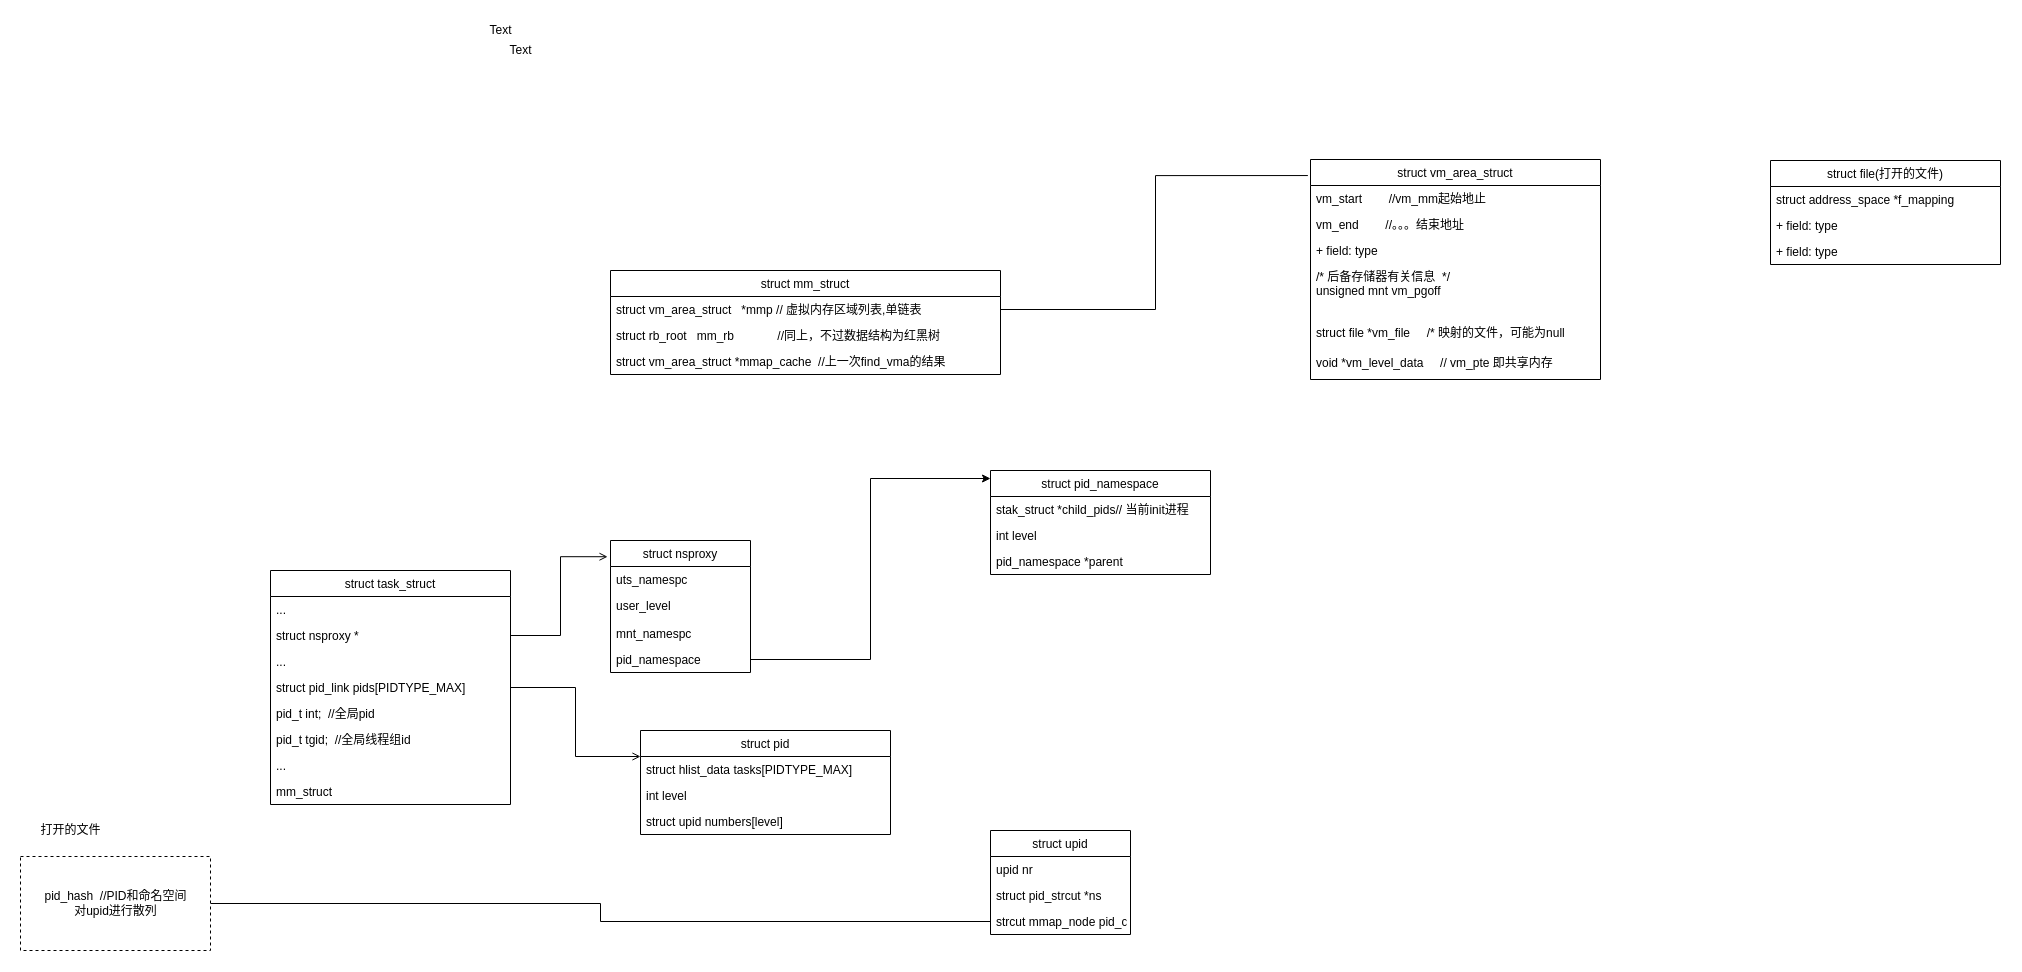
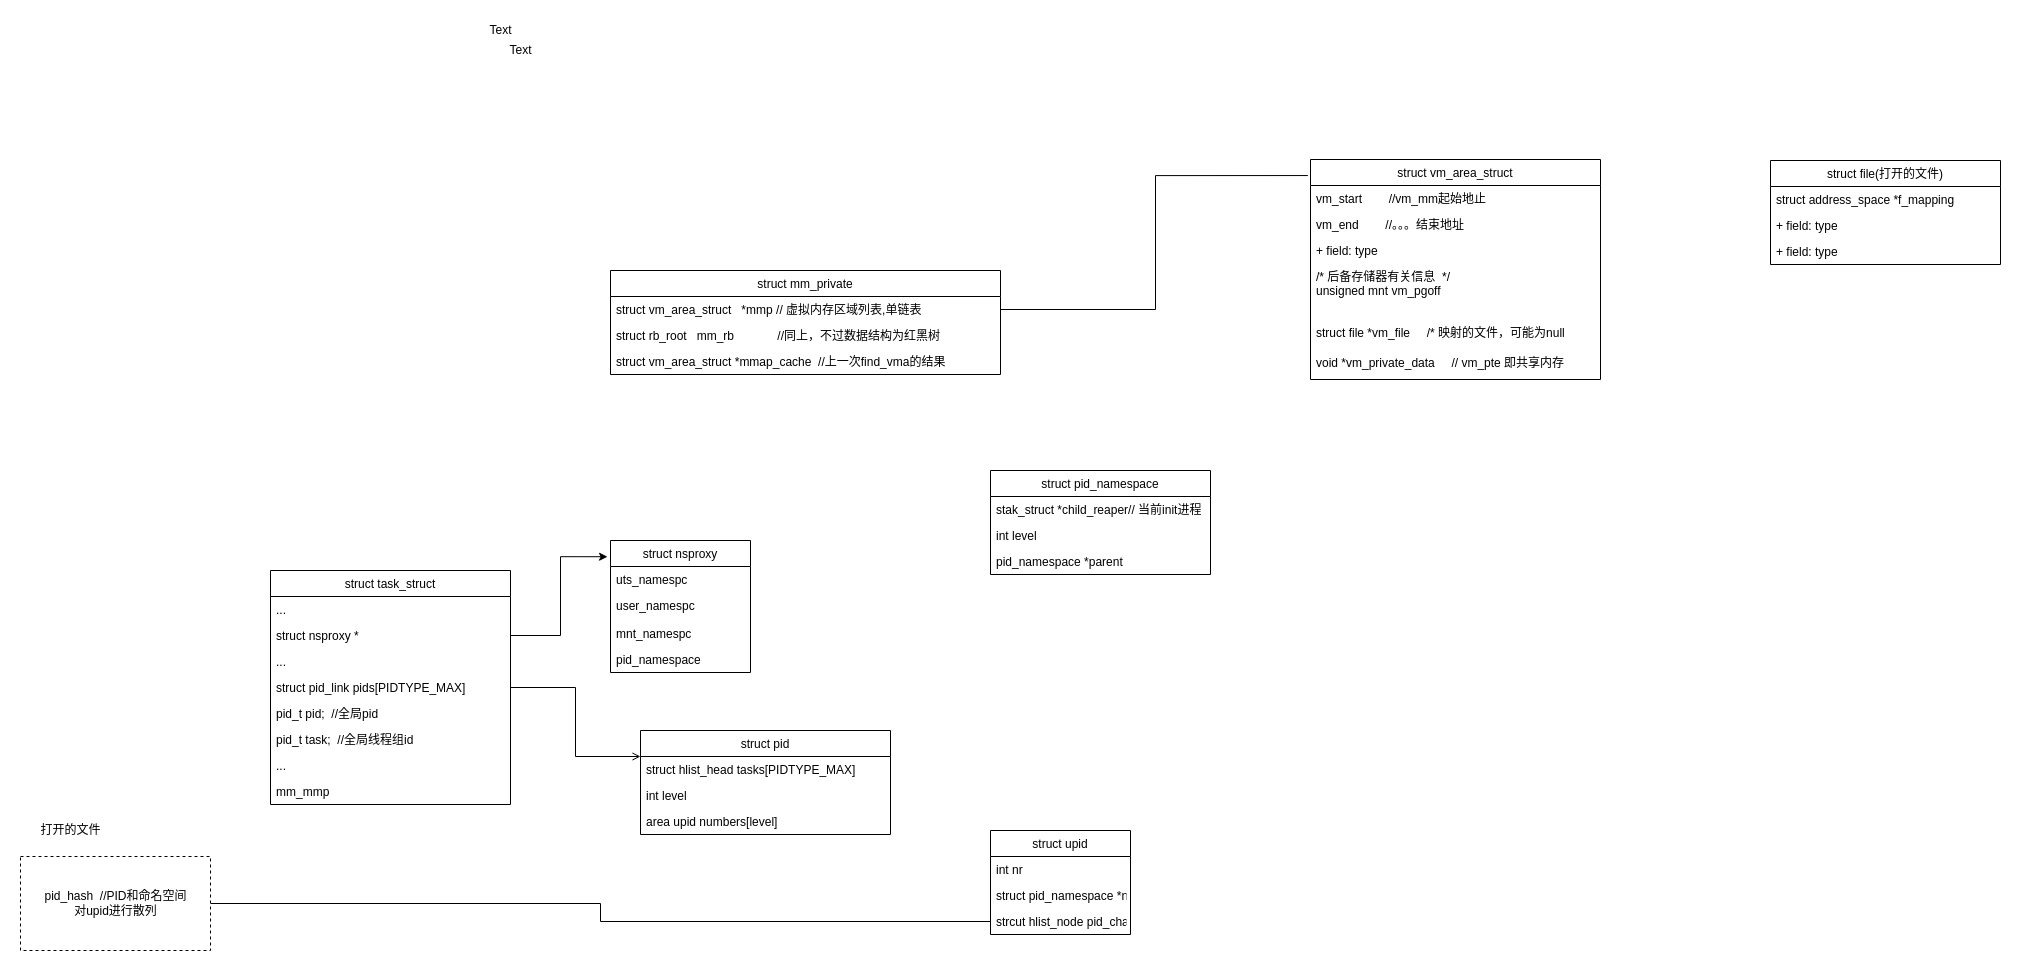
- <mxCell id="36" value="struct mm_struct" style="swimlane;fontStyle=0;childLayout=stackLayout;horizontal=1;startSize=26;fillColor=none;horizontalStack=0;resizeParent=1;resizeParentMax=0;resizeLast=0;collapsible=1;marginBottom=0;" vertex="1" parent="1"><mxGeometry x="610" y="270" width="390" height="104" as="geometry" /></mxCell>
+ <mxCell id="36" value="struct mm_private" style="swimlane;fontStyle=0;childLayout=stackLayout;horizontal=1;startSize=26;fillColor=none;horizontalStack=0;resizeParent=1;resizeParentMax=0;resizeLast=0;collapsible=1;marginBottom=0;" vertex="1" parent="1"><mxGeometry x="610" y="270" width="390" height="104" as="geometry" /></mxCell>
- <mxCell id="46" value="void *vm_level_data     // vm_pte 即共享内存" style="text;strokeColor=none;fillColor=none;align=left;verticalAlign=top;spacingLeft=4;spacingRight=4;overflow=hidden;rotatable=0;points=[[0,0.5],[1,0.5]];portConstraint=eastwest;" vertex="1" parent="40"><mxGeometry y="190" width="290" height="30" as="geometry" /></mxCell>
+ <mxCell id="46" value="void *vm_private_data     // vm_pte 即共享内存" style="text;strokeColor=none;fillColor=none;align=left;verticalAlign=top;spacingLeft=4;spacingRight=4;overflow=hidden;rotatable=0;points=[[0,0.5],[1,0.5]];portConstraint=eastwest;" vertex="1" parent="40"><mxGeometry y="190" width="290" height="30" as="geometry" /></mxCell>
- <mxCell id="25" value="stak_struct *child_pids// 当前init进程" style="text;strokeColor=none;fillColor=none;align=left;verticalAlign=top;spacingLeft=4;spacingRight=4;overflow=hidden;rotatable=0;points=[[0,0.5],[1,0.5]];portConstraint=eastwest;" parent="24" vertex="1"><mxGeometry y="26" width="220" height="26" as="geometry" /></mxCell>
+ <mxCell id="25" value="stak_struct *child_reaper// 当前init进程" style="text;strokeColor=none;fillColor=none;align=left;verticalAlign=top;spacingLeft=4;spacingRight=4;overflow=hidden;rotatable=0;points=[[0,0.5],[1,0.5]];portConstraint=eastwest;" parent="24" vertex="1"><mxGeometry y="26" width="220" height="26" as="geometry" /></mxCell>
- <mxCell id="16" style="edgeStyle=orthogonalEdgeStyle;rounded=0;orthogonalLoop=1;jettySize=auto;html=1;exitX=1;exitY=0.5;exitDx=0;exitDy=0;entryX=-0.021;entryY=0.123;entryDx=0;entryDy=0;entryPerimeter=0;endArrow=open;" parent="1" source="9" target="2" edge="1"><mxGeometry relative="1" as="geometry" /></mxCell>
+ <mxCell id="16" style="edgeStyle=orthogonalEdgeStyle;rounded=0;orthogonalLoop=1;jettySize=auto;html=1;exitX=1;exitY=0.5;exitDx=0;exitDy=0;entryX=-0.021;entryY=0.123;entryDx=0;entryDy=0;entryPerimeter=0;" parent="1" source="9" target="2" edge="1"><mxGeometry relative="1" as="geometry" /></mxCell>
- <mxCell id="28" style="edgeStyle=orthogonalEdgeStyle;rounded=0;orthogonalLoop=1;jettySize=auto;html=1;exitX=1;exitY=0.5;exitDx=0;exitDy=0;entryX=0;entryY=0.077;entryDx=0;entryDy=0;entryPerimeter=0;" parent="1" source="6" target="24" edge="1"><mxGeometry relative="1" as="geometry" /></mxCell>
- <mxCell id="4" value="user_level" style="text;strokeColor=none;fillColor=none;align=left;verticalAlign=top;spacingLeft=4;spacingRight=4;overflow=hidden;rotatable=0;points=[[0,0.5],[1,0.5]];portConstraint=eastwest;" parent="2" vertex="1"><mxGeometry y="52" width="140" height="28" as="geometry" /></mxCell>
+ <mxCell id="4" value="user_namespc" style="text;strokeColor=none;fillColor=none;align=left;verticalAlign=top;spacingLeft=4;spacingRight=4;overflow=hidden;rotatable=0;points=[[0,0.5],[1,0.5]];portConstraint=eastwest;" parent="2" vertex="1"><mxGeometry y="52" width="140" height="28" as="geometry" /></mxCell>
- <mxCell id="12" value="pid_t int;  //全局pid" style="text;strokeColor=none;fillColor=none;align=left;verticalAlign=top;spacingLeft=4;spacingRight=4;overflow=hidden;rotatable=0;points=[[0,0.5],[1,0.5]];portConstraint=eastwest;" parent="7" vertex="1"><mxGeometry y="130" width="240" height="26" as="geometry" /></mxCell>
+ <mxCell id="12" value="pid_t pid;  //全局pid" style="text;strokeColor=none;fillColor=none;align=left;verticalAlign=top;spacingLeft=4;spacingRight=4;overflow=hidden;rotatable=0;points=[[0,0.5],[1,0.5]];portConstraint=eastwest;" parent="7" vertex="1"><mxGeometry y="130" width="240" height="26" as="geometry" /></mxCell>
- <mxCell id="13" value="pid_t tgid;  //全局线程组id" style="text;strokeColor=none;fillColor=none;align=left;verticalAlign=top;spacingLeft=4;spacingRight=4;overflow=hidden;rotatable=0;points=[[0,0.5],[1,0.5]];portConstraint=eastwest;" parent="7" vertex="1"><mxGeometry y="156" width="240" height="26" as="geometry" /></mxCell>
+ <mxCell id="13" value="pid_t task;  //全局线程组id" style="text;strokeColor=none;fillColor=none;align=left;verticalAlign=top;spacingLeft=4;spacingRight=4;overflow=hidden;rotatable=0;points=[[0,0.5],[1,0.5]];portConstraint=eastwest;" parent="7" vertex="1"><mxGeometry y="156" width="240" height="26" as="geometry" /></mxCell>
- <mxCell id="18" value="struct hlist_data tasks[PIDTYPE_MAX]&#10;" style="text;strokeColor=none;fillColor=none;align=left;verticalAlign=top;spacingLeft=4;spacingRight=4;overflow=hidden;rotatable=0;points=[[0,0.5],[1,0.5]];portConstraint=eastwest;" parent="17" vertex="1"><mxGeometry y="26" width="250" height="26" as="geometry" /></mxCell>
+ <mxCell id="18" value="struct hlist_head tasks[PIDTYPE_MAX]&#10;" style="text;strokeColor=none;fillColor=none;align=left;verticalAlign=top;spacingLeft=4;spacingRight=4;overflow=hidden;rotatable=0;points=[[0,0.5],[1,0.5]];portConstraint=eastwest;" parent="17" vertex="1"><mxGeometry y="26" width="250" height="26" as="geometry" /></mxCell>
- <mxCell id="15" value="mm_struct" style="text;strokeColor=none;fillColor=none;align=left;verticalAlign=top;spacingLeft=4;spacingRight=4;overflow=hidden;rotatable=0;points=[[0,0.5],[1,0.5]];portConstraint=eastwest;" parent="7" vertex="1"><mxGeometry y="208" width="240" height="26" as="geometry" /></mxCell>
+ <mxCell id="15" value="mm_mmp" style="text;strokeColor=none;fillColor=none;align=left;verticalAlign=top;spacingLeft=4;spacingRight=4;overflow=hidden;rotatable=0;points=[[0,0.5],[1,0.5]];portConstraint=eastwest;" parent="7" vertex="1"><mxGeometry y="208" width="240" height="26" as="geometry" /></mxCell>
- <mxCell id="20" value="struct upid numbers[level]" style="text;strokeColor=none;fillColor=none;align=left;verticalAlign=top;spacingLeft=4;spacingRight=4;overflow=hidden;rotatable=0;points=[[0,0.5],[1,0.5]];portConstraint=eastwest;" parent="17" vertex="1"><mxGeometry y="78" width="250" height="26" as="geometry" /></mxCell>
+ <mxCell id="20" value="area upid numbers[level]" style="text;strokeColor=none;fillColor=none;align=left;verticalAlign=top;spacingLeft=4;spacingRight=4;overflow=hidden;rotatable=0;points=[[0,0.5],[1,0.5]];portConstraint=eastwest;" parent="17" vertex="1"><mxGeometry y="78" width="250" height="26" as="geometry" /></mxCell>
- <mxCell id="30" value="upid nr" style="text;strokeColor=none;fillColor=none;align=left;verticalAlign=top;spacingLeft=4;spacingRight=4;overflow=hidden;rotatable=0;points=[[0,0.5],[1,0.5]];portConstraint=eastwest;" parent="29" vertex="1"><mxGeometry y="26" width="140" height="26" as="geometry" /></mxCell>
+ <mxCell id="30" value="int nr" style="text;strokeColor=none;fillColor=none;align=left;verticalAlign=top;spacingLeft=4;spacingRight=4;overflow=hidden;rotatable=0;points=[[0,0.5],[1,0.5]];portConstraint=eastwest;" parent="29" vertex="1"><mxGeometry y="26" width="140" height="26" as="geometry" /></mxCell>
- <mxCell id="31" value="struct pid_strcut *ns" style="text;strokeColor=none;fillColor=none;align=left;verticalAlign=top;spacingLeft=4;spacingRight=4;overflow=hidden;rotatable=0;points=[[0,0.5],[1,0.5]];portConstraint=eastwest;" parent="29" vertex="1"><mxGeometry y="52" width="140" height="26" as="geometry" /></mxCell>
+ <mxCell id="31" value="struct pid_namespace *ns" style="text;strokeColor=none;fillColor=none;align=left;verticalAlign=top;spacingLeft=4;spacingRight=4;overflow=hidden;rotatable=0;points=[[0,0.5],[1,0.5]];portConstraint=eastwest;" parent="29" vertex="1"><mxGeometry y="52" width="140" height="26" as="geometry" /></mxCell>
- <mxCell id="32" value="strcut mmap_node pid_chain" style="text;strokeColor=none;fillColor=none;align=left;verticalAlign=top;spacingLeft=4;spacingRight=4;overflow=hidden;rotatable=0;points=[[0,0.5],[1,0.5]];portConstraint=eastwest;" parent="29" vertex="1"><mxGeometry y="78" width="140" height="26" as="geometry" /></mxCell>
+ <mxCell id="32" value="strcut hlist_node pid_chain" style="text;strokeColor=none;fillColor=none;align=left;verticalAlign=top;spacingLeft=4;spacingRight=4;overflow=hidden;rotatable=0;points=[[0,0.5],[1,0.5]];portConstraint=eastwest;" parent="29" vertex="1"><mxGeometry y="78" width="140" height="26" as="geometry" /></mxCell>
